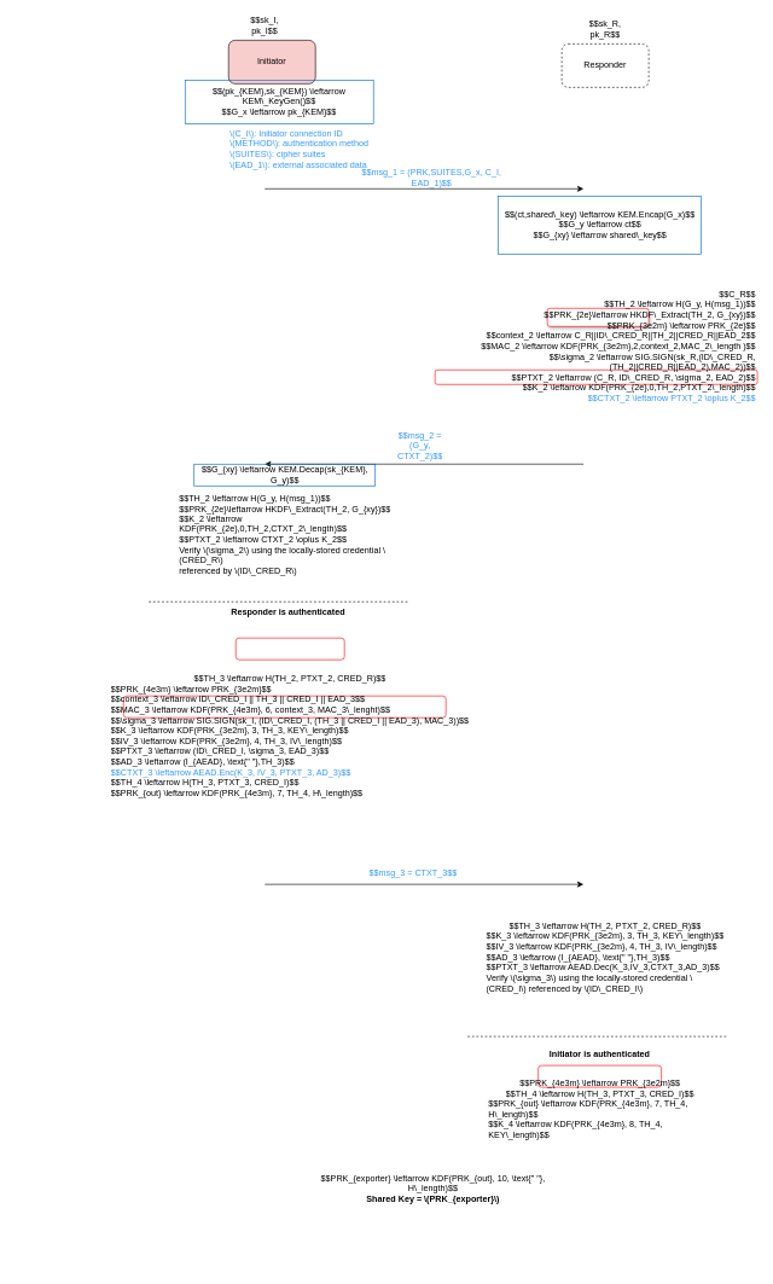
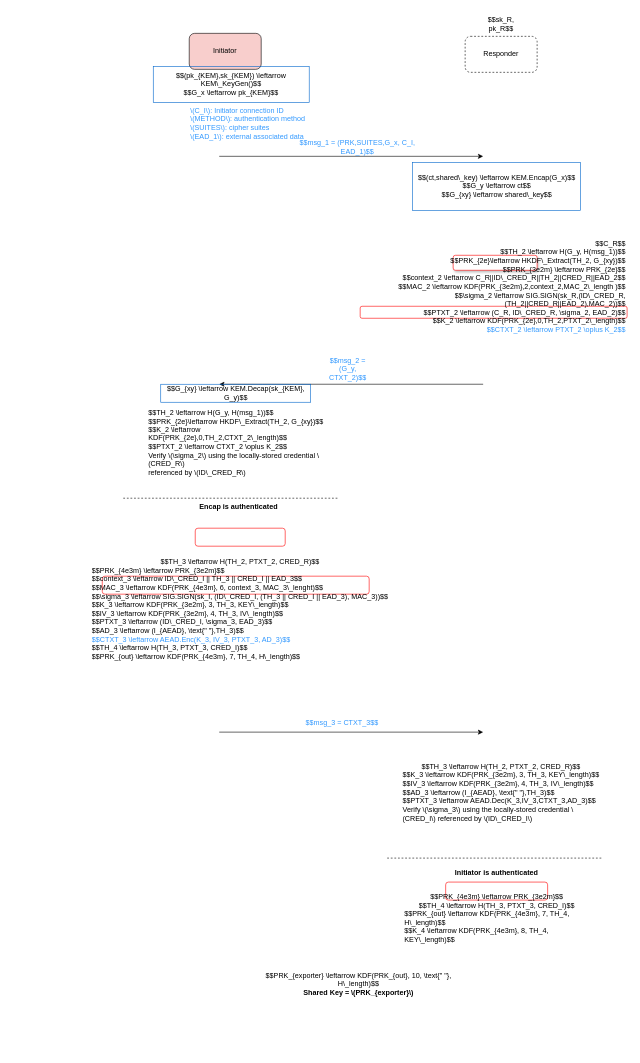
- <mxCell id="8" value="$$sk_I, pk_I$$" style="text;html=1;align=center;verticalAlign=middle;whiteSpace=wrap;rounded=0;" vertex="1" parent="1"><mxGeometry x="335" y="20" width="60" height="30" as="geometry" /></mxCell>
- <mxCell id="18" value="&lt;b&gt;Responder is authenticated&lt;/b&gt;" style="text;html=1;align=center;verticalAlign=middle;whiteSpace=wrap;rounded=0;" vertex="1" parent="1"><mxGeometry x="300" y="830" width="195" height="30" as="geometry" /></mxCell>
+ <mxCell id="18" value="&lt;b&gt;Encap is authenticated&lt;/b&gt;" style="text;html=1;align=center;verticalAlign=middle;whiteSpace=wrap;rounded=0;" vertex="1" parent="1"><mxGeometry x="300" y="830" width="195" height="30" as="geometry" /></mxCell>
